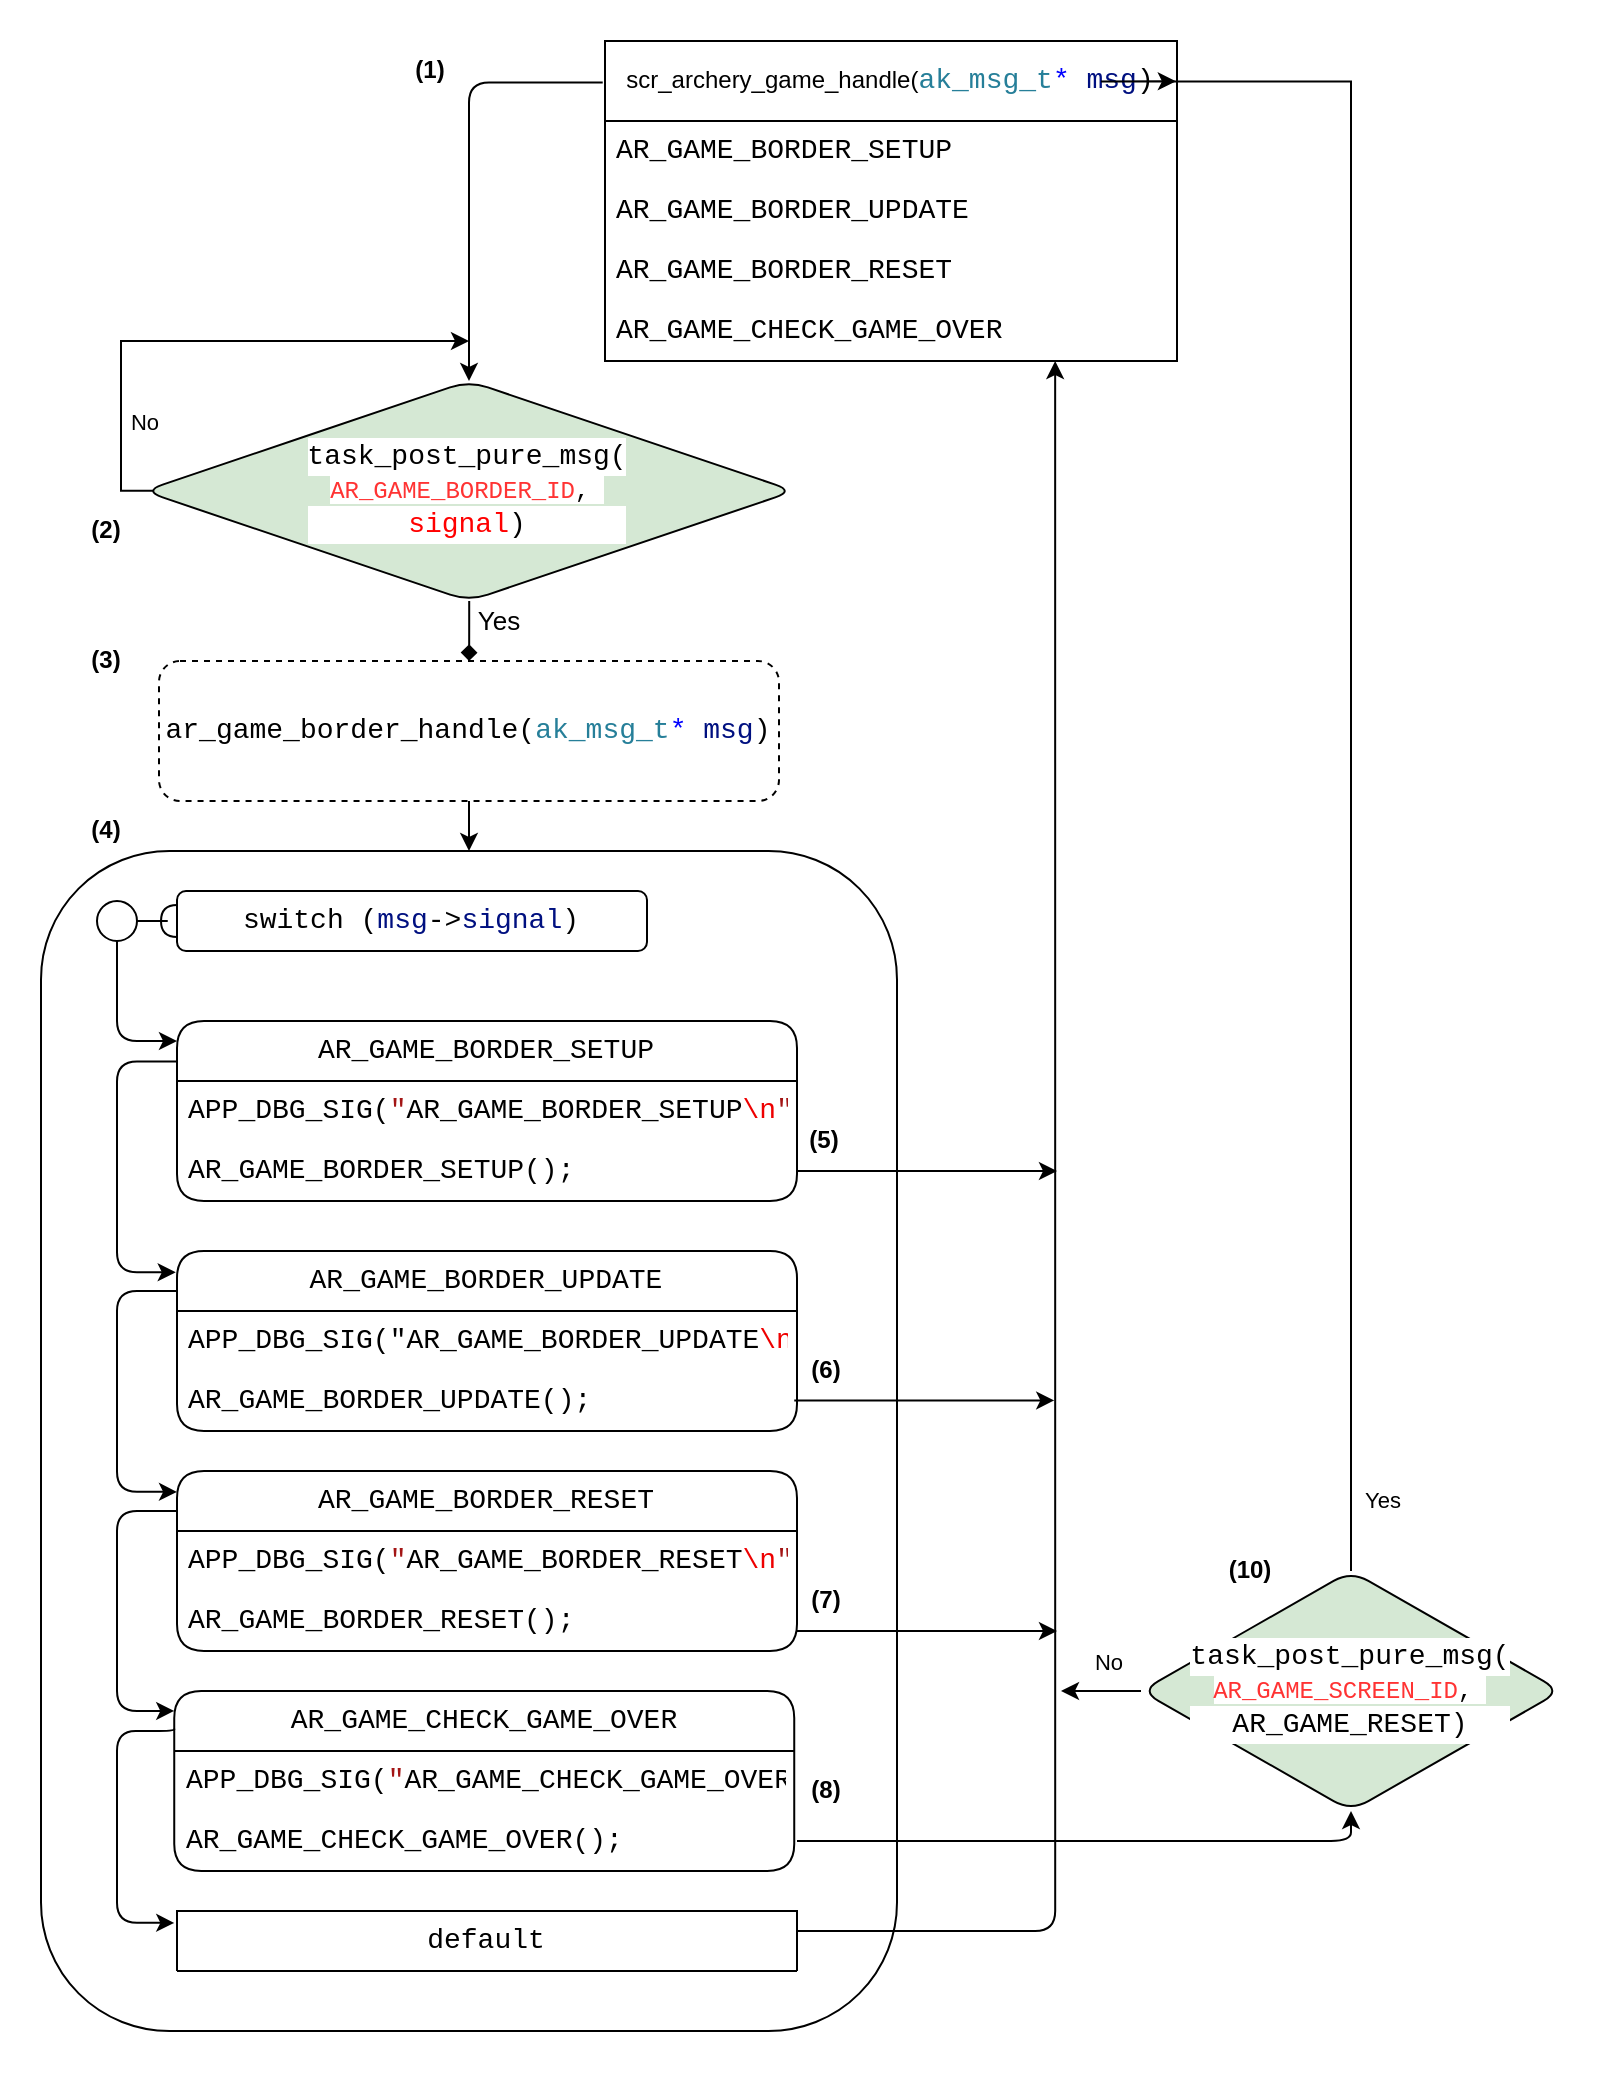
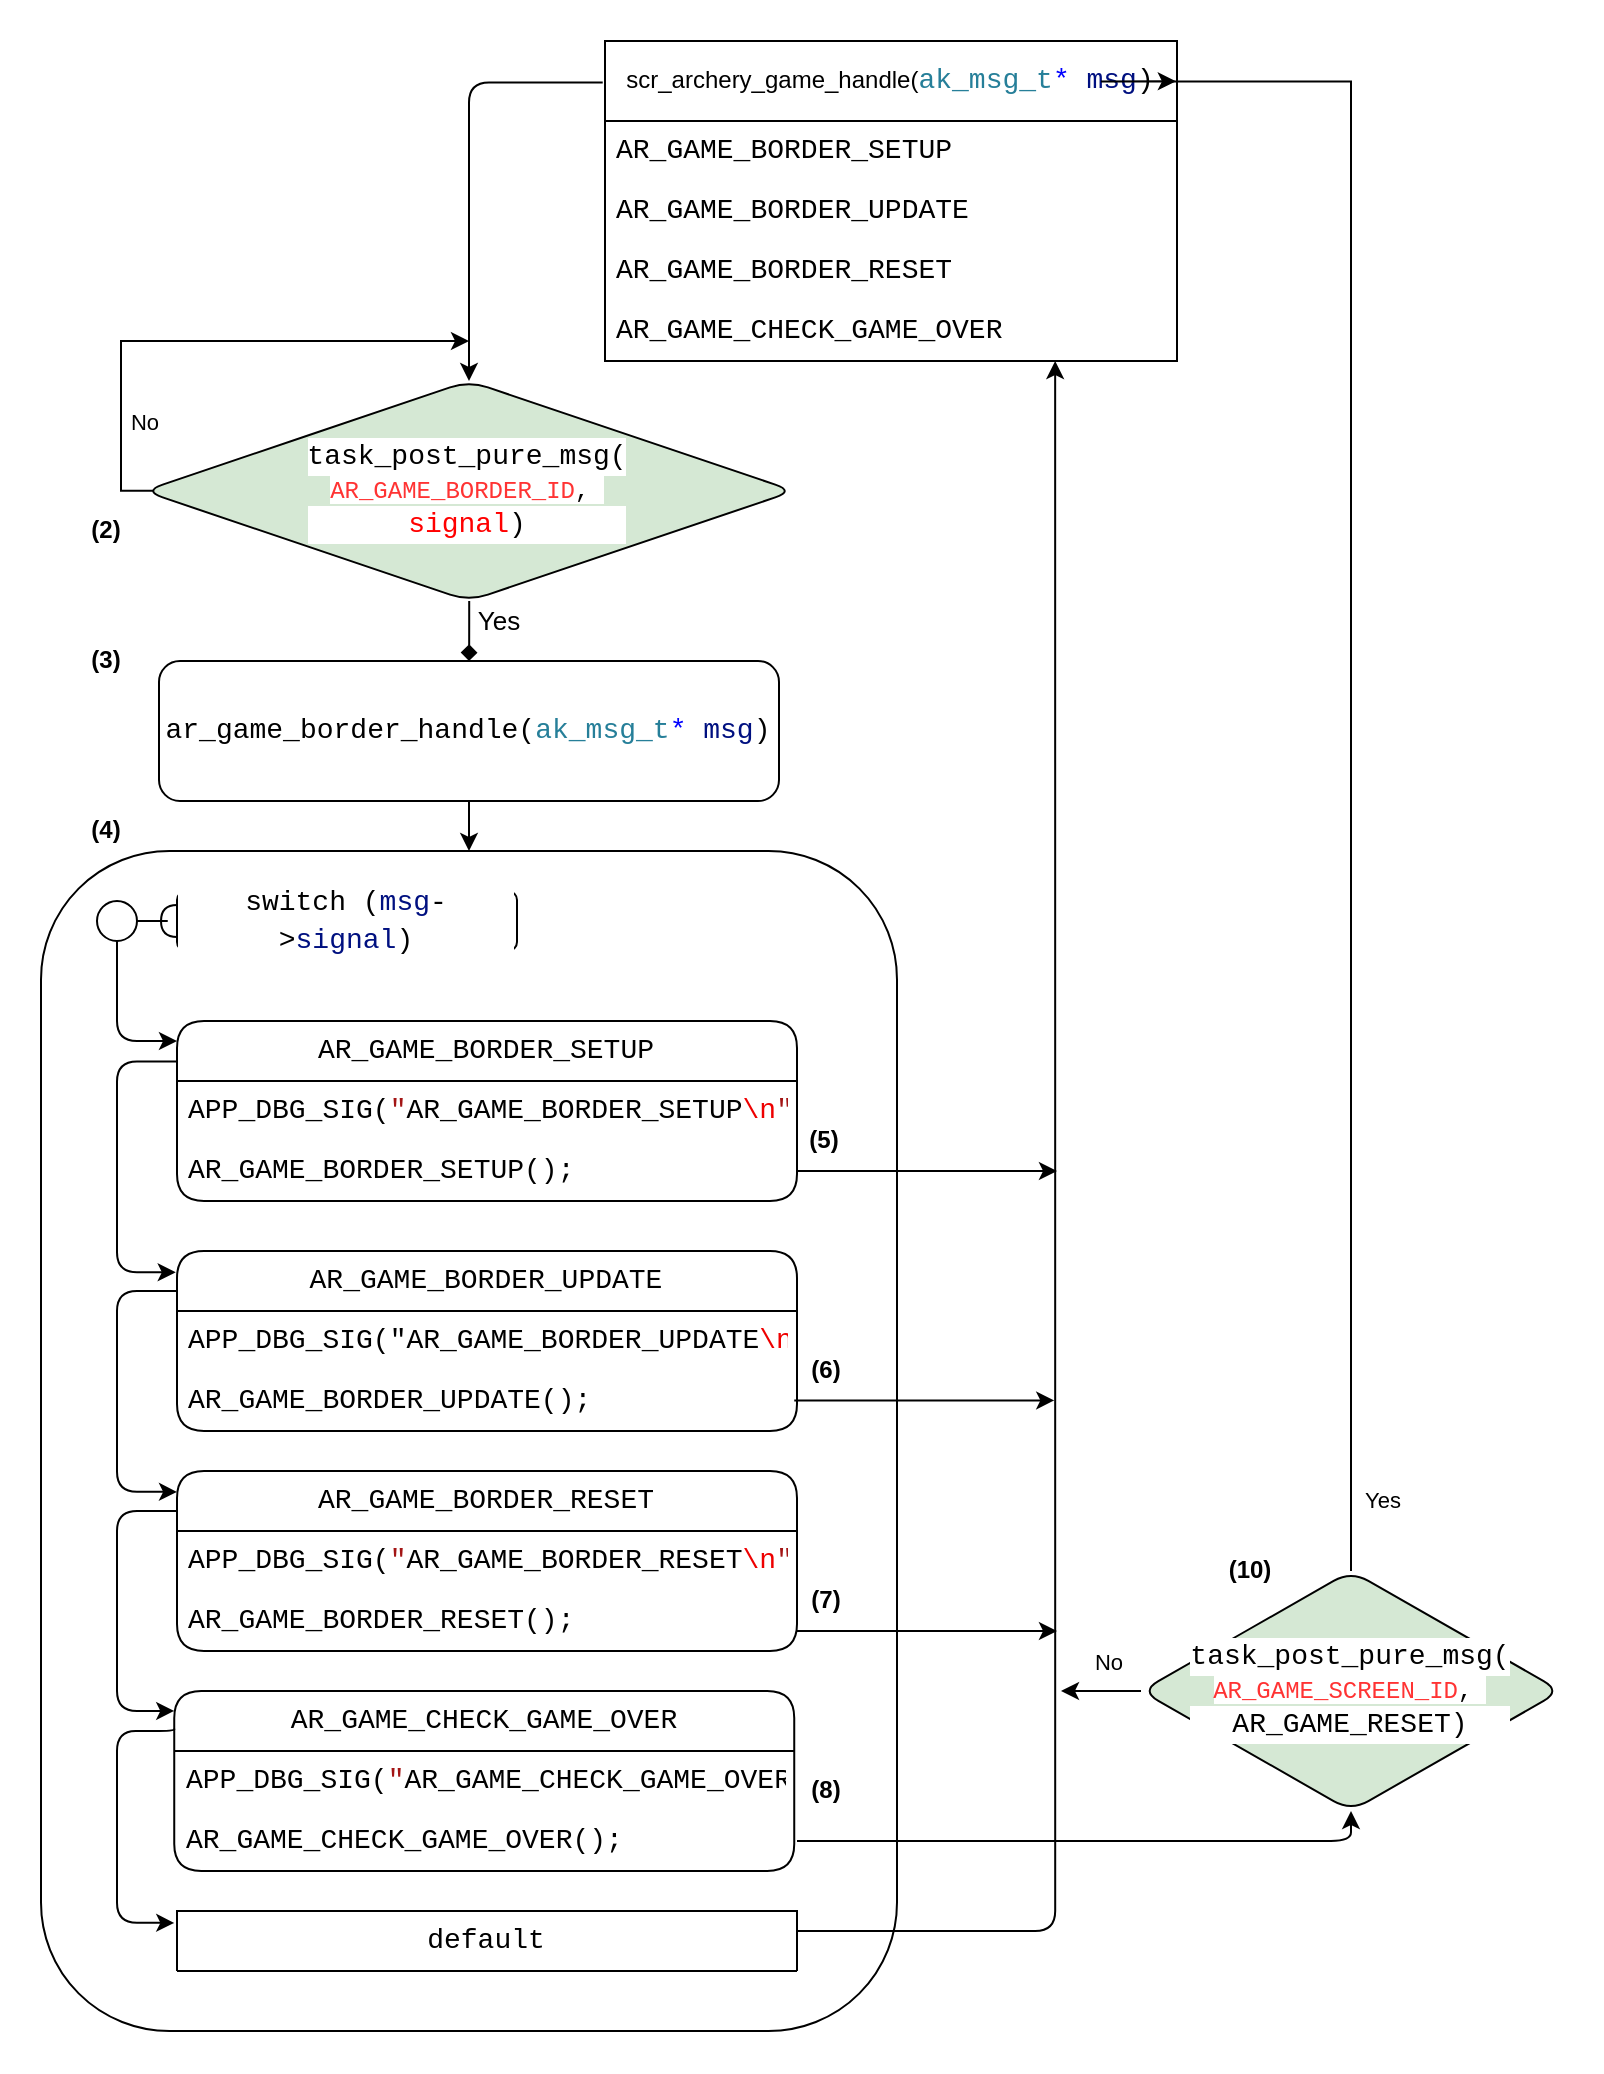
- <mxCell id="37" value="&lt;b&gt;(1)&lt;/b&gt;" style="text;html=1;strokeColor=none;fillColor=none;align=center;verticalAlign=middle;whiteSpace=wrap;rounded=0;" parent="1" vertex="1"><mxGeometry x="200" y="20" width="30" height="30" as="geometry" /></mxCell>
- <mxCell id="3" value="&lt;div style=&quot;background-color: rgb(255, 255, 255); font-family: Consolas, &amp;quot;Courier New&amp;quot;, monospace; font-size: 14px; line-height: 19px;&quot;&gt;ar_game_border_handle(&lt;span style=&quot;color: #267f99;&quot;&gt;ak_msg_t&lt;/span&gt;&lt;span style=&quot;color: #0000ff;&quot;&gt;*&lt;/span&gt; &lt;span style=&quot;color: #001080;&quot;&gt;msg&lt;/span&gt;)&lt;/div&gt;" style="rounded=1;whiteSpace=wrap;html=1;fontSize=12;glass=0;strokeWidth=1;shadow=0;dashed=1;" parent="1" vertex="1"><mxGeometry x="79" y="330" width="310" height="70" as="geometry" /></mxCell>
+ <mxCell id="3" value="&lt;div style=&quot;background-color: rgb(255, 255, 255); font-family: Consolas, &amp;quot;Courier New&amp;quot;, monospace; font-size: 14px; line-height: 19px;&quot;&gt;ar_game_border_handle(&lt;span style=&quot;color: #267f99;&quot;&gt;ak_msg_t&lt;/span&gt;&lt;span style=&quot;color: #0000ff;&quot;&gt;*&lt;/span&gt; &lt;span style=&quot;color: #001080;&quot;&gt;msg&lt;/span&gt;)&lt;/div&gt;" style="rounded=1;whiteSpace=wrap;html=1;fontSize=12;glass=0;strokeWidth=1;shadow=0;" parent="1" vertex="1"><mxGeometry x="79" y="330" width="310" height="70" as="geometry" /></mxCell>
- <mxCell id="23" value="&lt;div style=&quot;background-color: rgb(255, 255, 255); font-family: Consolas, &amp;quot;Courier New&amp;quot;, monospace; font-size: 14px; line-height: 19px;&quot;&gt;switch (&lt;span style=&quot;color: #001080;&quot;&gt;msg&lt;/span&gt;-&amp;gt;&lt;font color=&quot;#001080&quot;&gt;signal&lt;/font&gt;)&lt;/div&gt;" style="whiteSpace=wrap;html=1;rounded=1;" parent="1" vertex="1"><mxGeometry x="88" y="445" width="235" height="30" as="geometry" /></mxCell>
+ <mxCell id="23" value="&lt;div style=&quot;background-color: rgb(255, 255, 255); font-family: Consolas, &amp;quot;Courier New&amp;quot;, monospace; font-size: 14px; line-height: 19px;&quot;&gt;switch (&lt;span style=&quot;color: #001080;&quot;&gt;msg&lt;/span&gt;-&amp;gt;&lt;font color=&quot;#001080&quot;&gt;signal&lt;/font&gt;)&lt;/div&gt;" style="whiteSpace=wrap;html=1;rounded=1;" parent="1" vertex="1"><mxGeometry x="88" y="445" width="170" height="30" as="geometry" /></mxCell>
